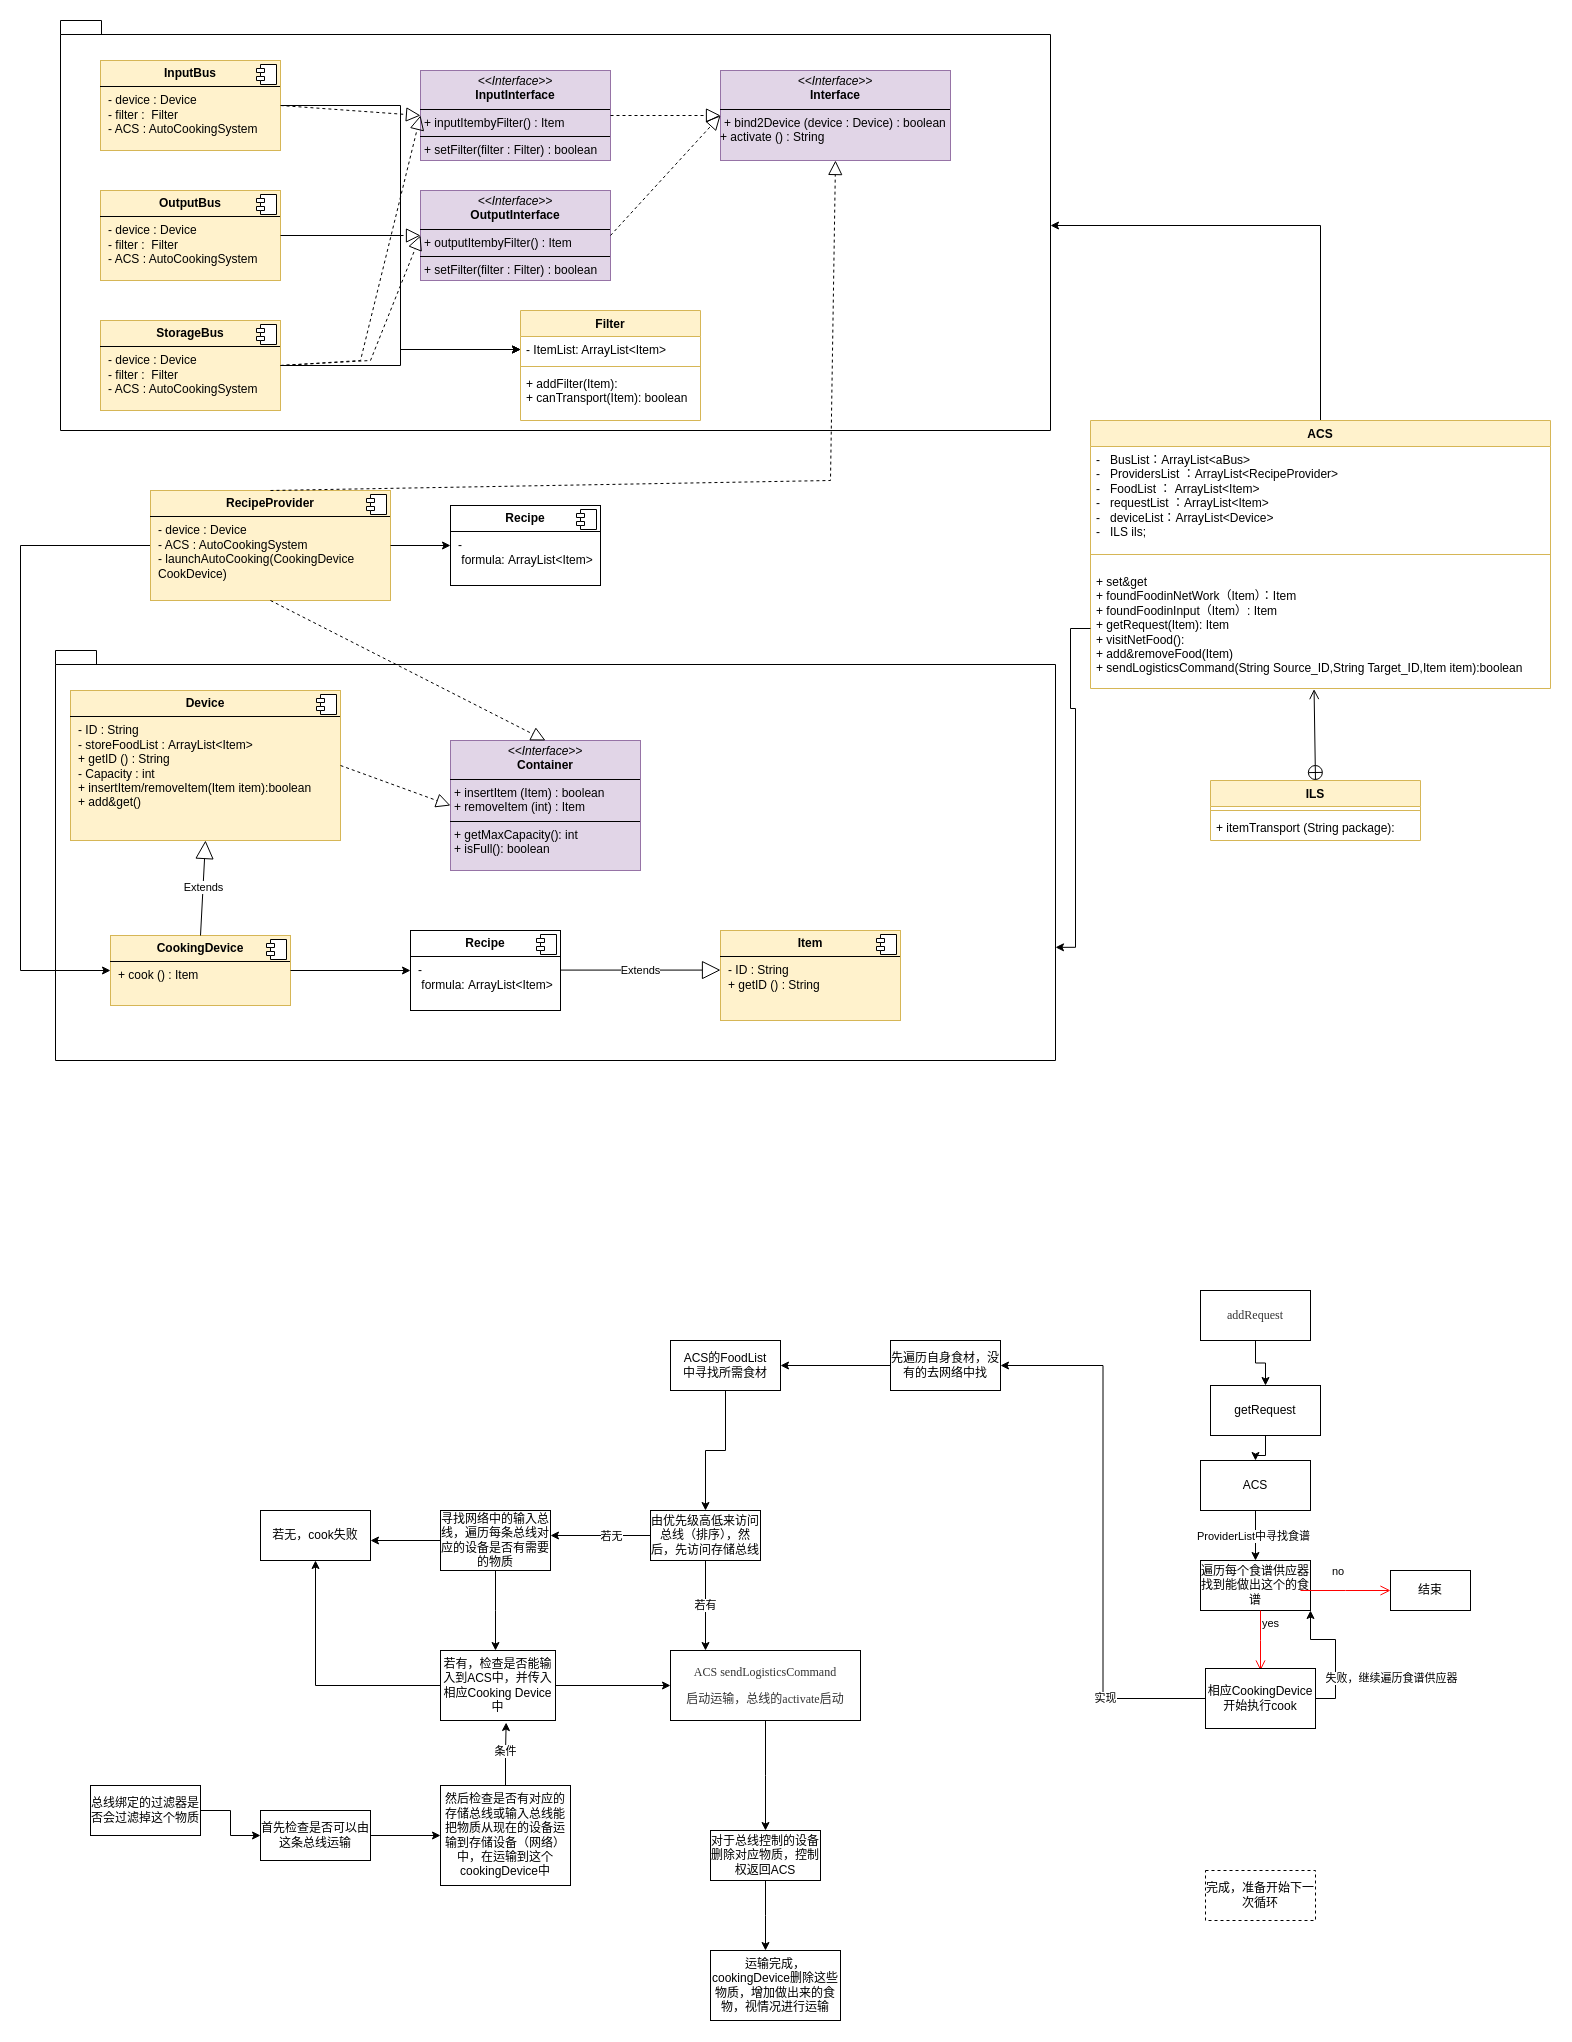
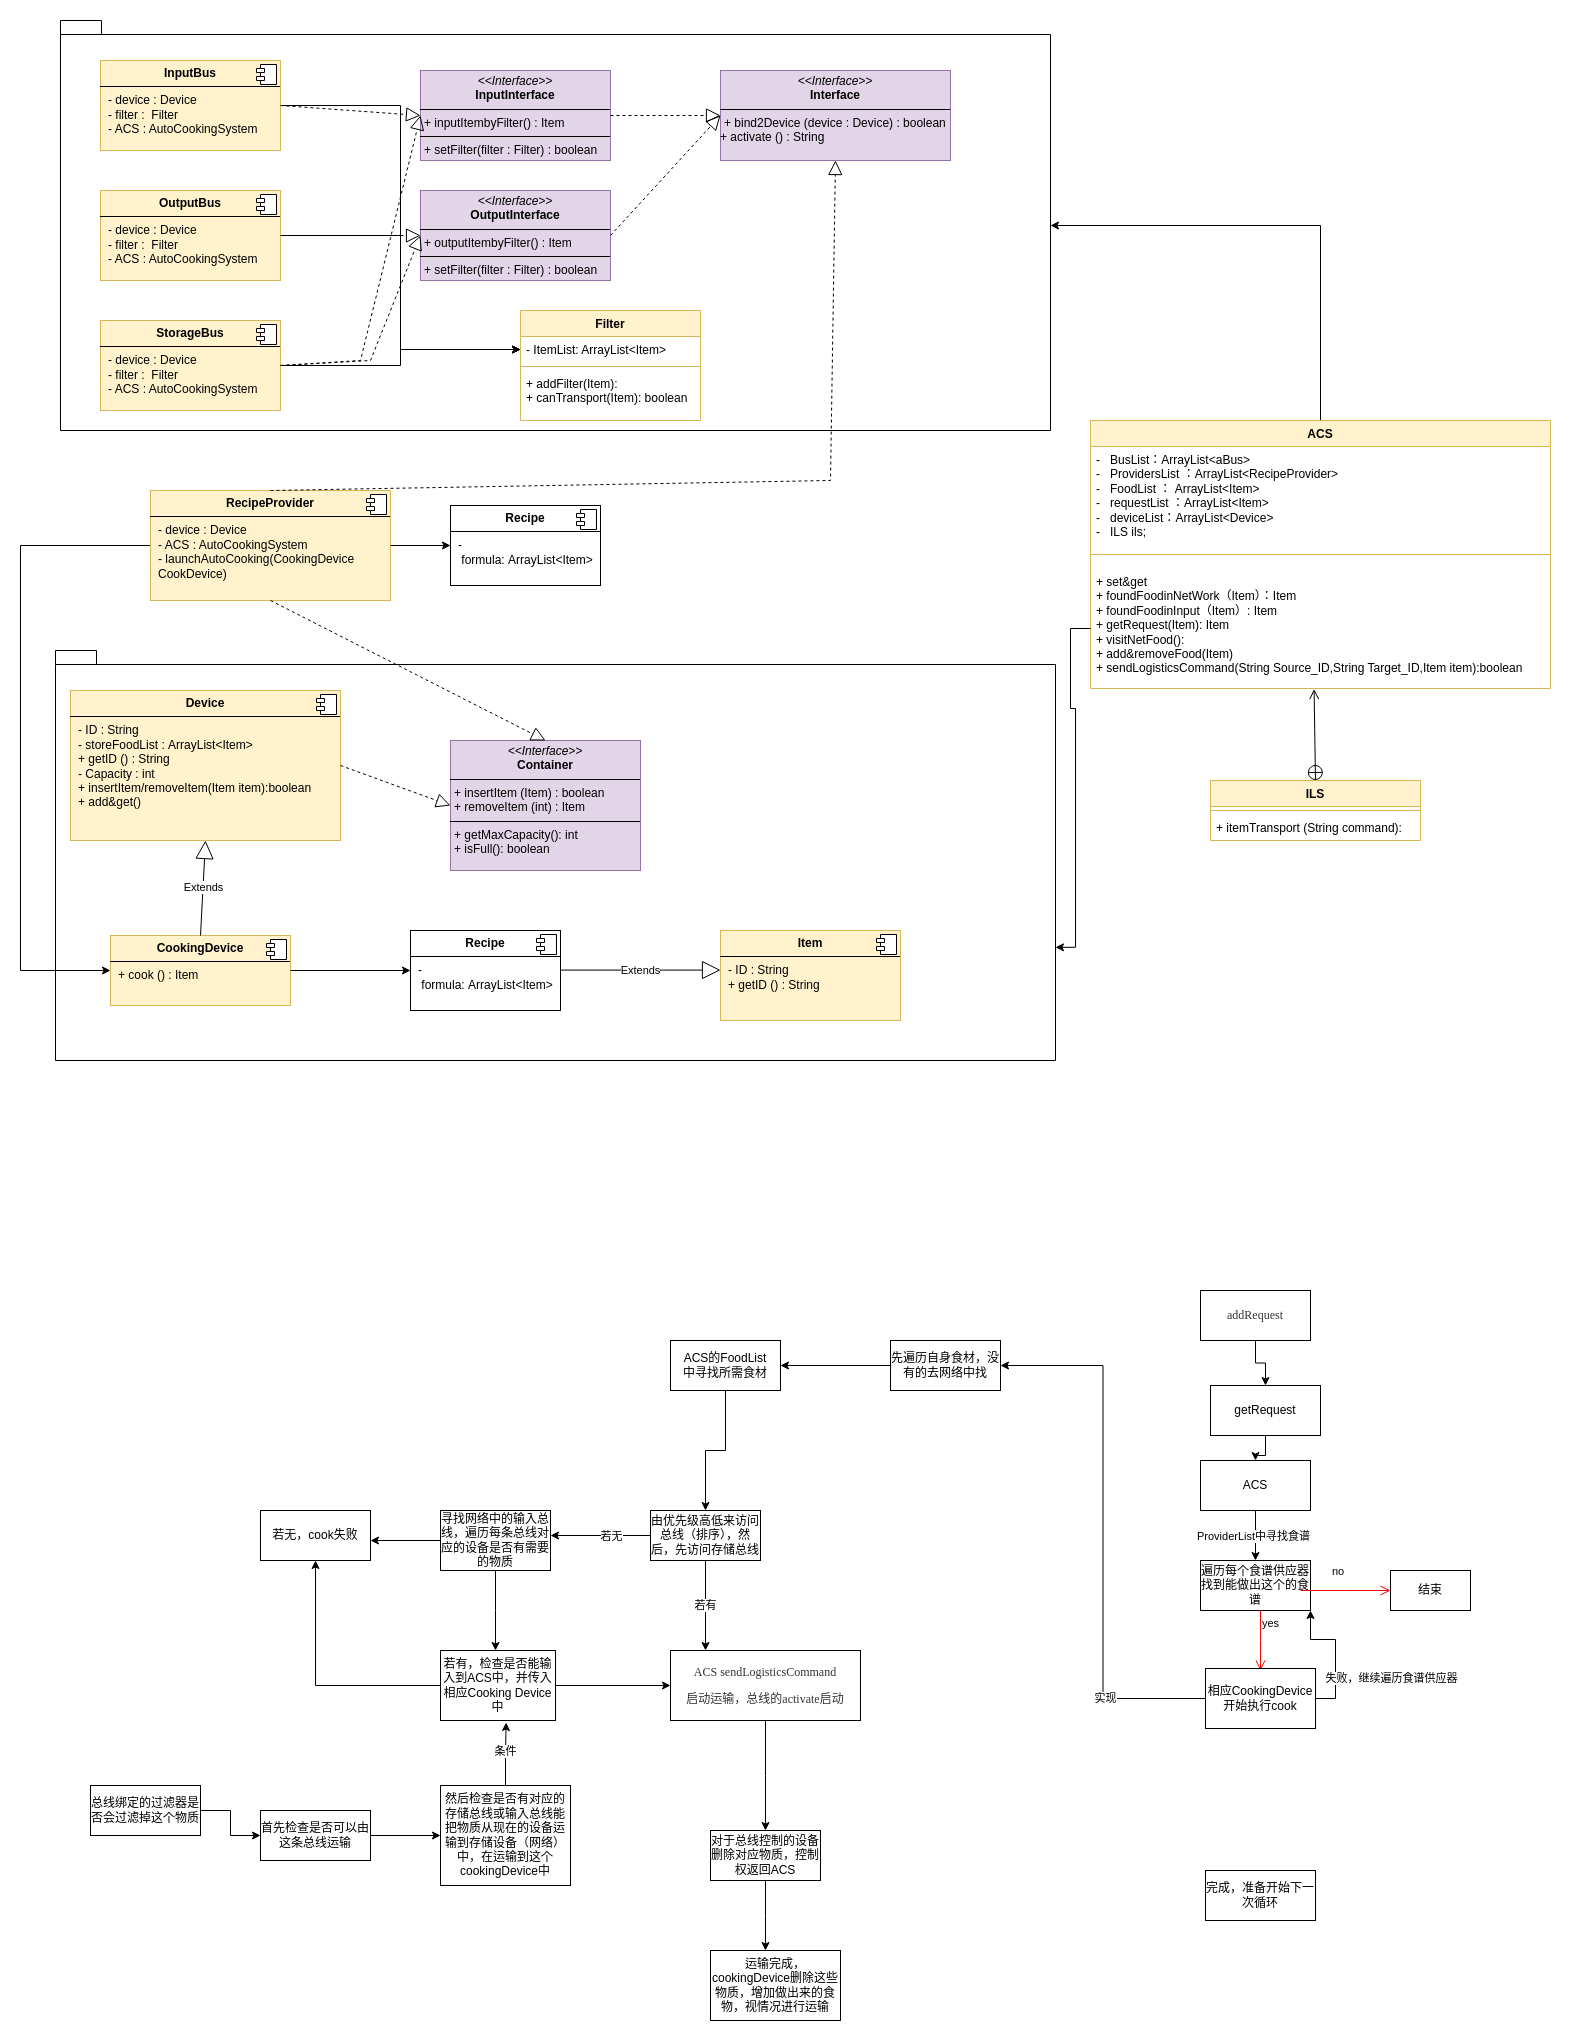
- <mxCell id="100" value="+&amp;nbsp;itemTransport (String package):" style="text;strokeColor=none;fillColor=none;align=left;verticalAlign=top;spacingLeft=4;spacingRight=4;overflow=hidden;rotatable=0;points=[[0,0.5],[1,0.5]];portConstraint=eastwest;whiteSpace=wrap;html=1;" vertex="1" parent="98"><mxGeometry y="34" width="210" height="26" as="geometry" /></mxCell>
+ <mxCell id="100" value="+&amp;nbsp;itemTransport (String command):" style="text;strokeColor=none;fillColor=none;align=left;verticalAlign=top;spacingLeft=4;spacingRight=4;overflow=hidden;rotatable=0;points=[[0,0.5],[1,0.5]];portConstraint=eastwest;whiteSpace=wrap;html=1;" vertex="1" parent="98"><mxGeometry y="34" width="210" height="26" as="geometry" /></mxCell>
- <mxCell id="66" value="完成，准备开始下一次循环" style="html=1;whiteSpace=wrap;dashed=1;" vertex="1" parent="1"><mxGeometry x="1205" y="1870" width="110" height="50" as="geometry" /></mxCell>
+ <mxCell id="66" value="完成，准备开始下一次循环" style="html=1;whiteSpace=wrap;" vertex="1" parent="1"><mxGeometry x="1205" y="1870" width="110" height="50" as="geometry" /></mxCell>
